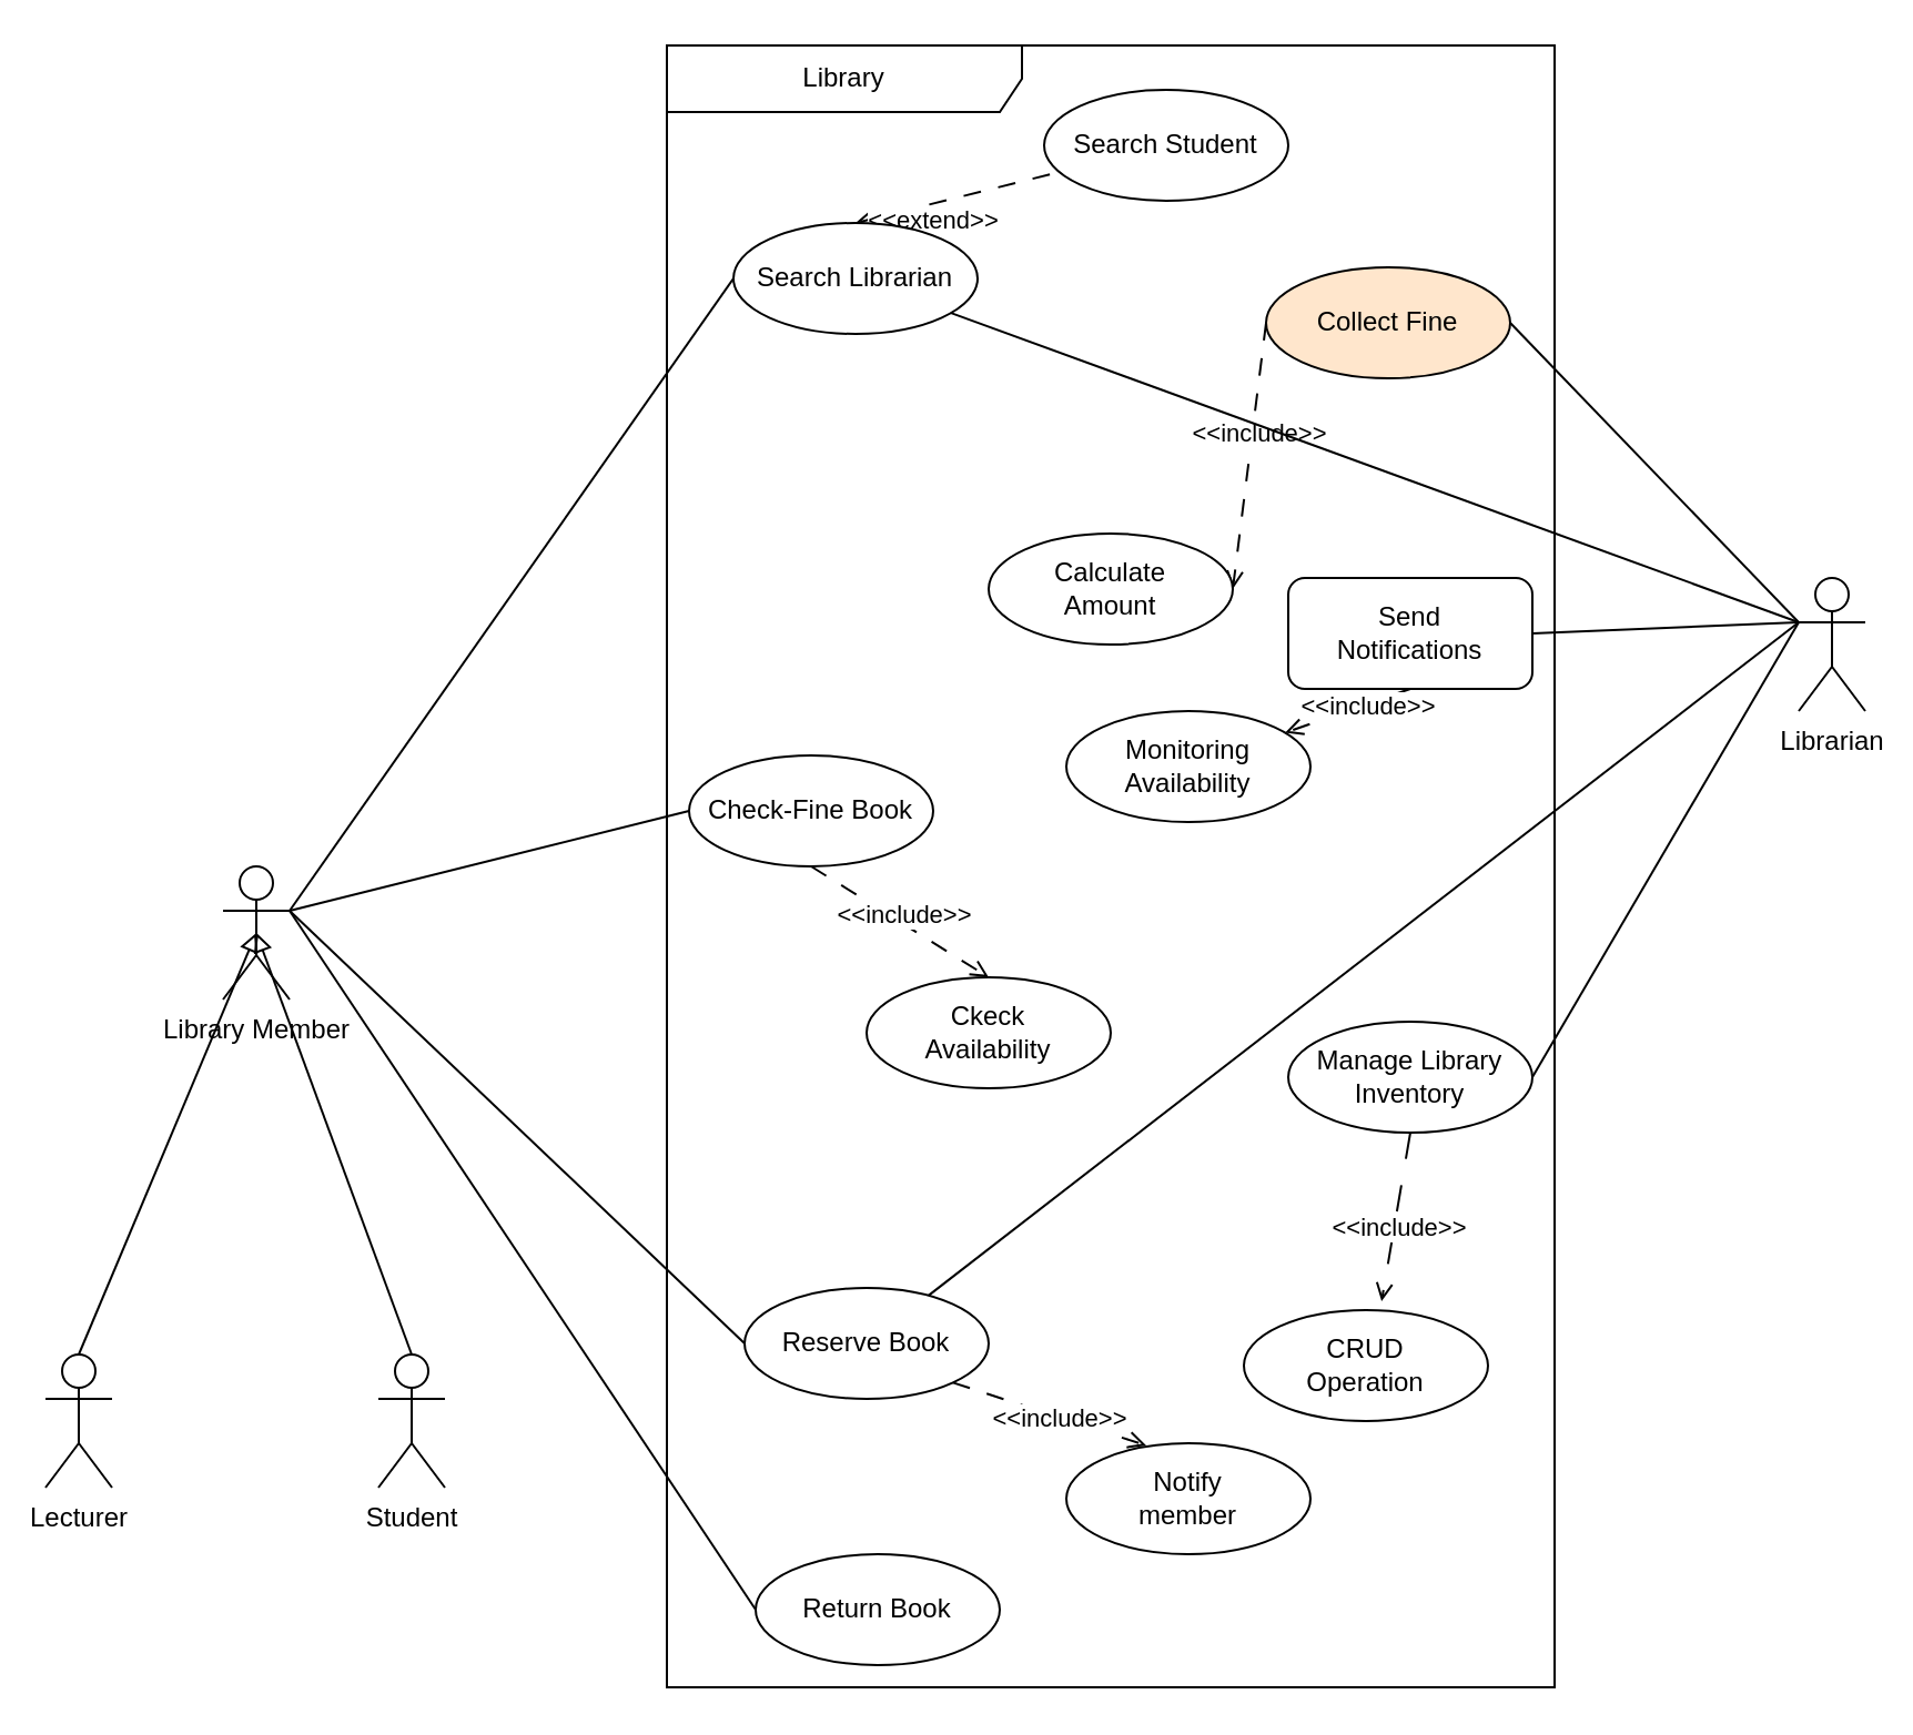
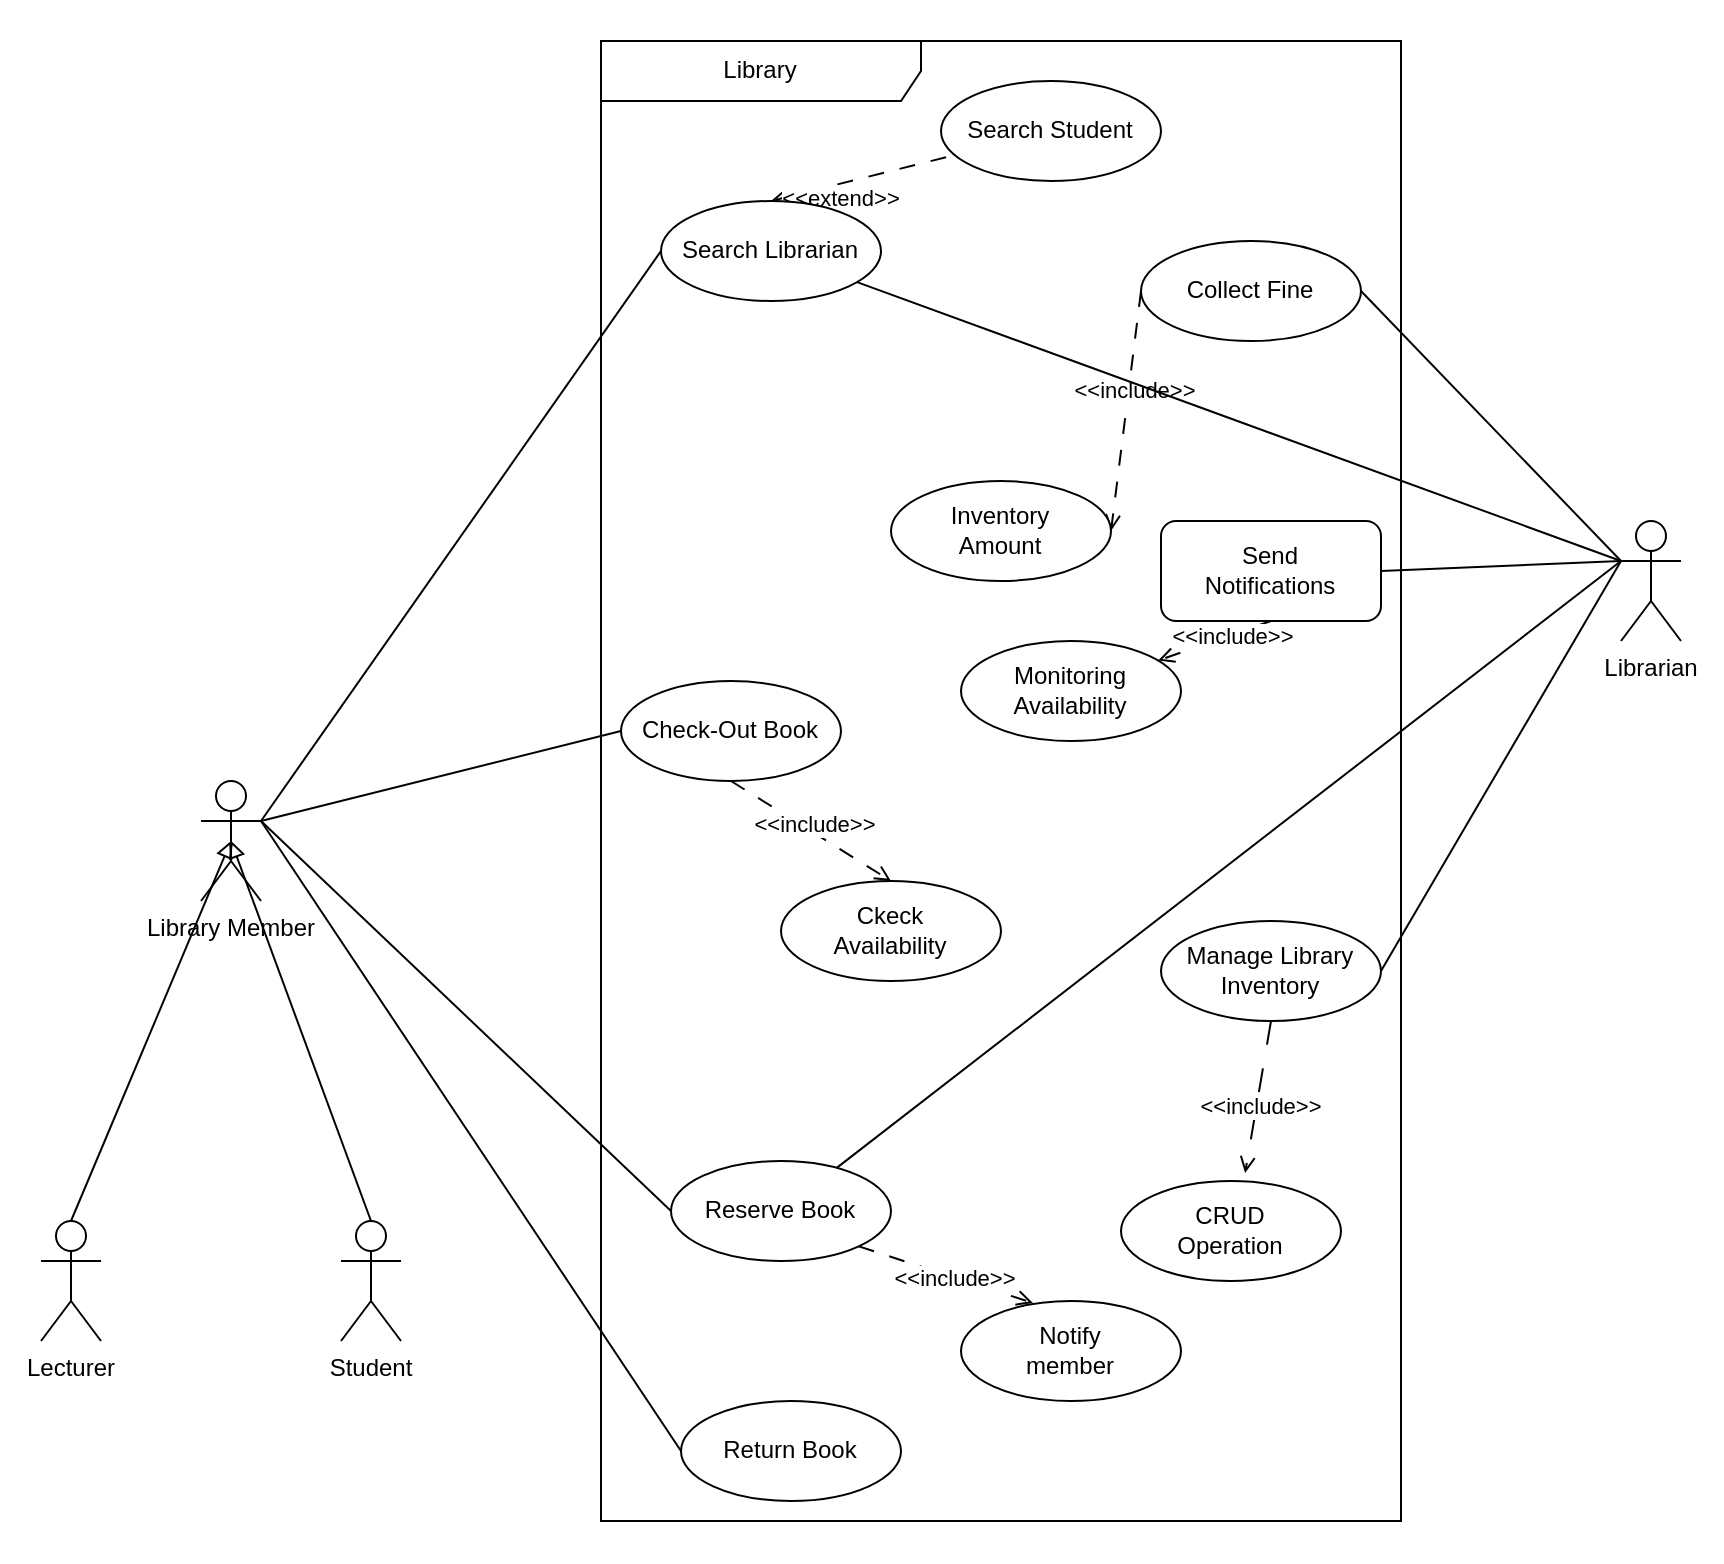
- <mxCell id="15" value="Collect Fine" style="ellipse;whiteSpace=wrap;html=1;fillColor=#ffe6cc;" vertex="1" parent="4"><mxGeometry x="270" y="100" width="110" height="50" as="geometry" /></mxCell>
+ <mxCell id="15" value="Collect Fine" style="ellipse;whiteSpace=wrap;html=1;" vertex="1" parent="4"><mxGeometry x="270" y="100" width="110" height="50" as="geometry" /></mxCell>
- <mxCell id="24" value="Calculate &lt;br&gt;Amount" style="ellipse;whiteSpace=wrap;html=1;" vertex="1" parent="4"><mxGeometry x="145" y="220" width="110" height="50" as="geometry" /></mxCell>
+ <mxCell id="24" value="Inventory &lt;br&gt;Amount" style="ellipse;whiteSpace=wrap;html=1;" vertex="1" parent="4"><mxGeometry x="145" y="220" width="110" height="50" as="geometry" /></mxCell>
- <mxCell id="10" value="Check-Fine Book" style="ellipse;whiteSpace=wrap;html=1;" vertex="1" parent="4"><mxGeometry x="10" y="320" width="110" height="50" as="geometry" /></mxCell>
+ <mxCell id="10" value="Check-Out Book" style="ellipse;whiteSpace=wrap;html=1;" vertex="1" parent="4"><mxGeometry x="10" y="320" width="110" height="50" as="geometry" /></mxCell>
